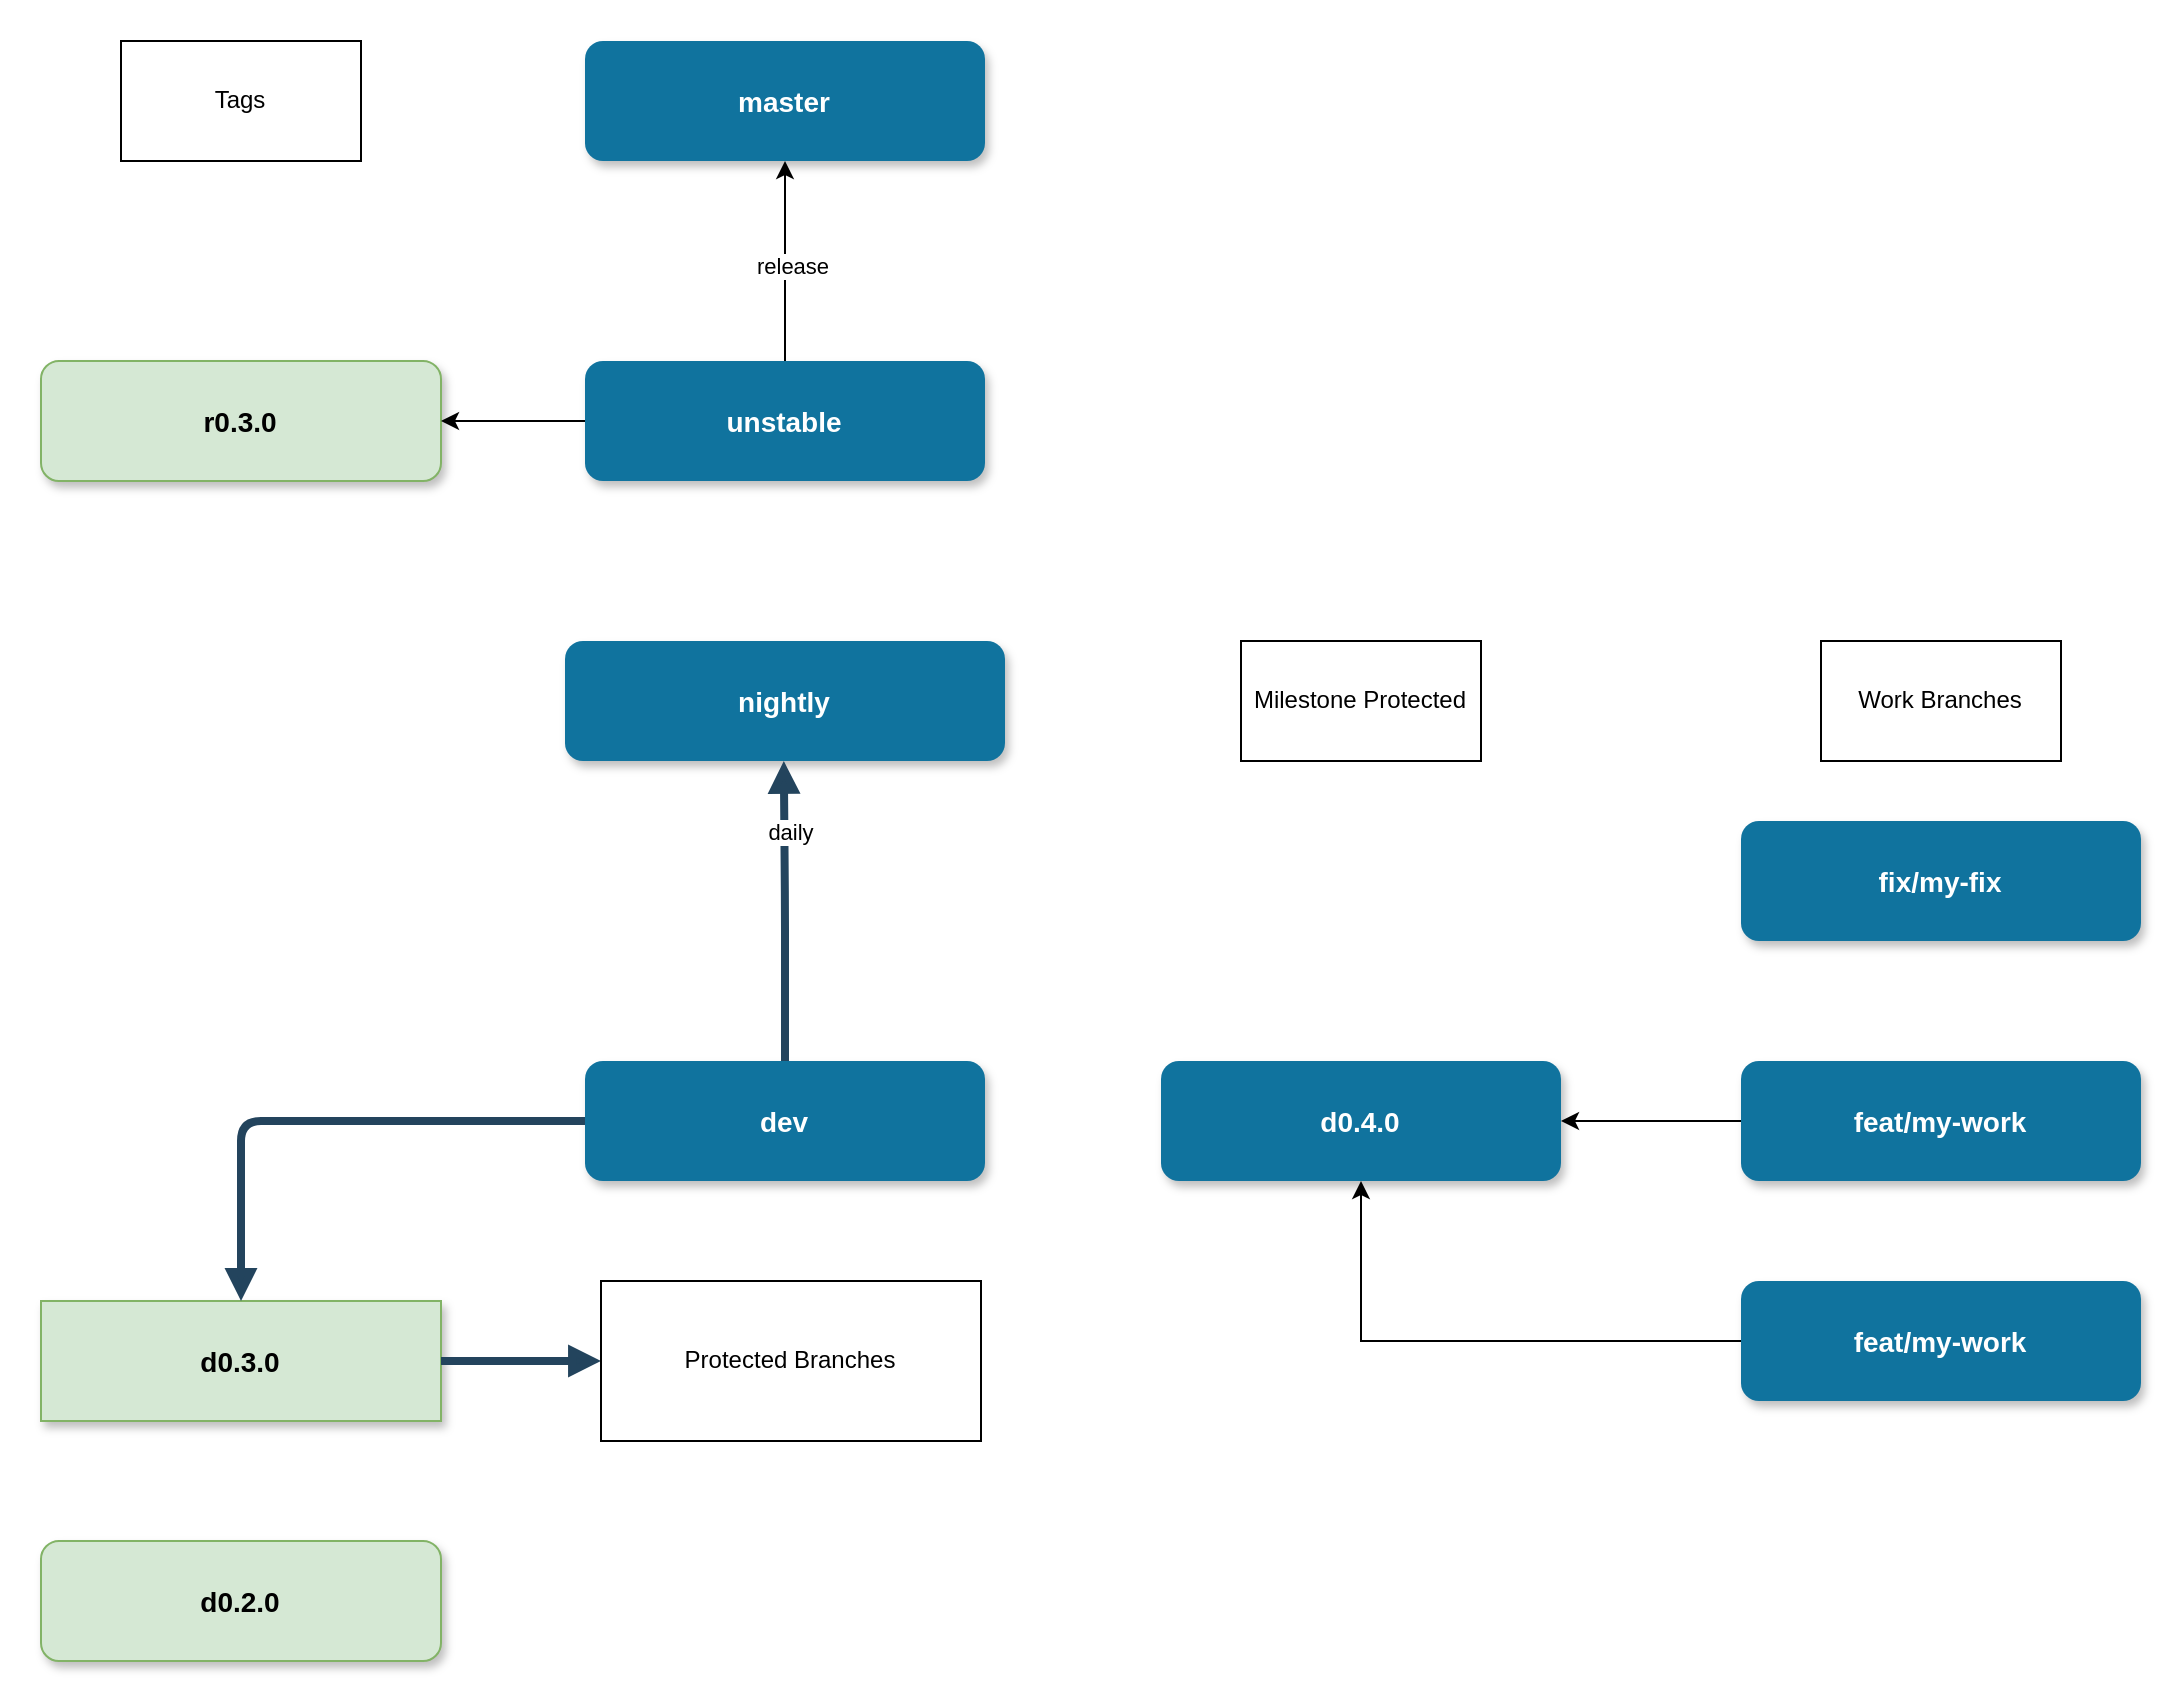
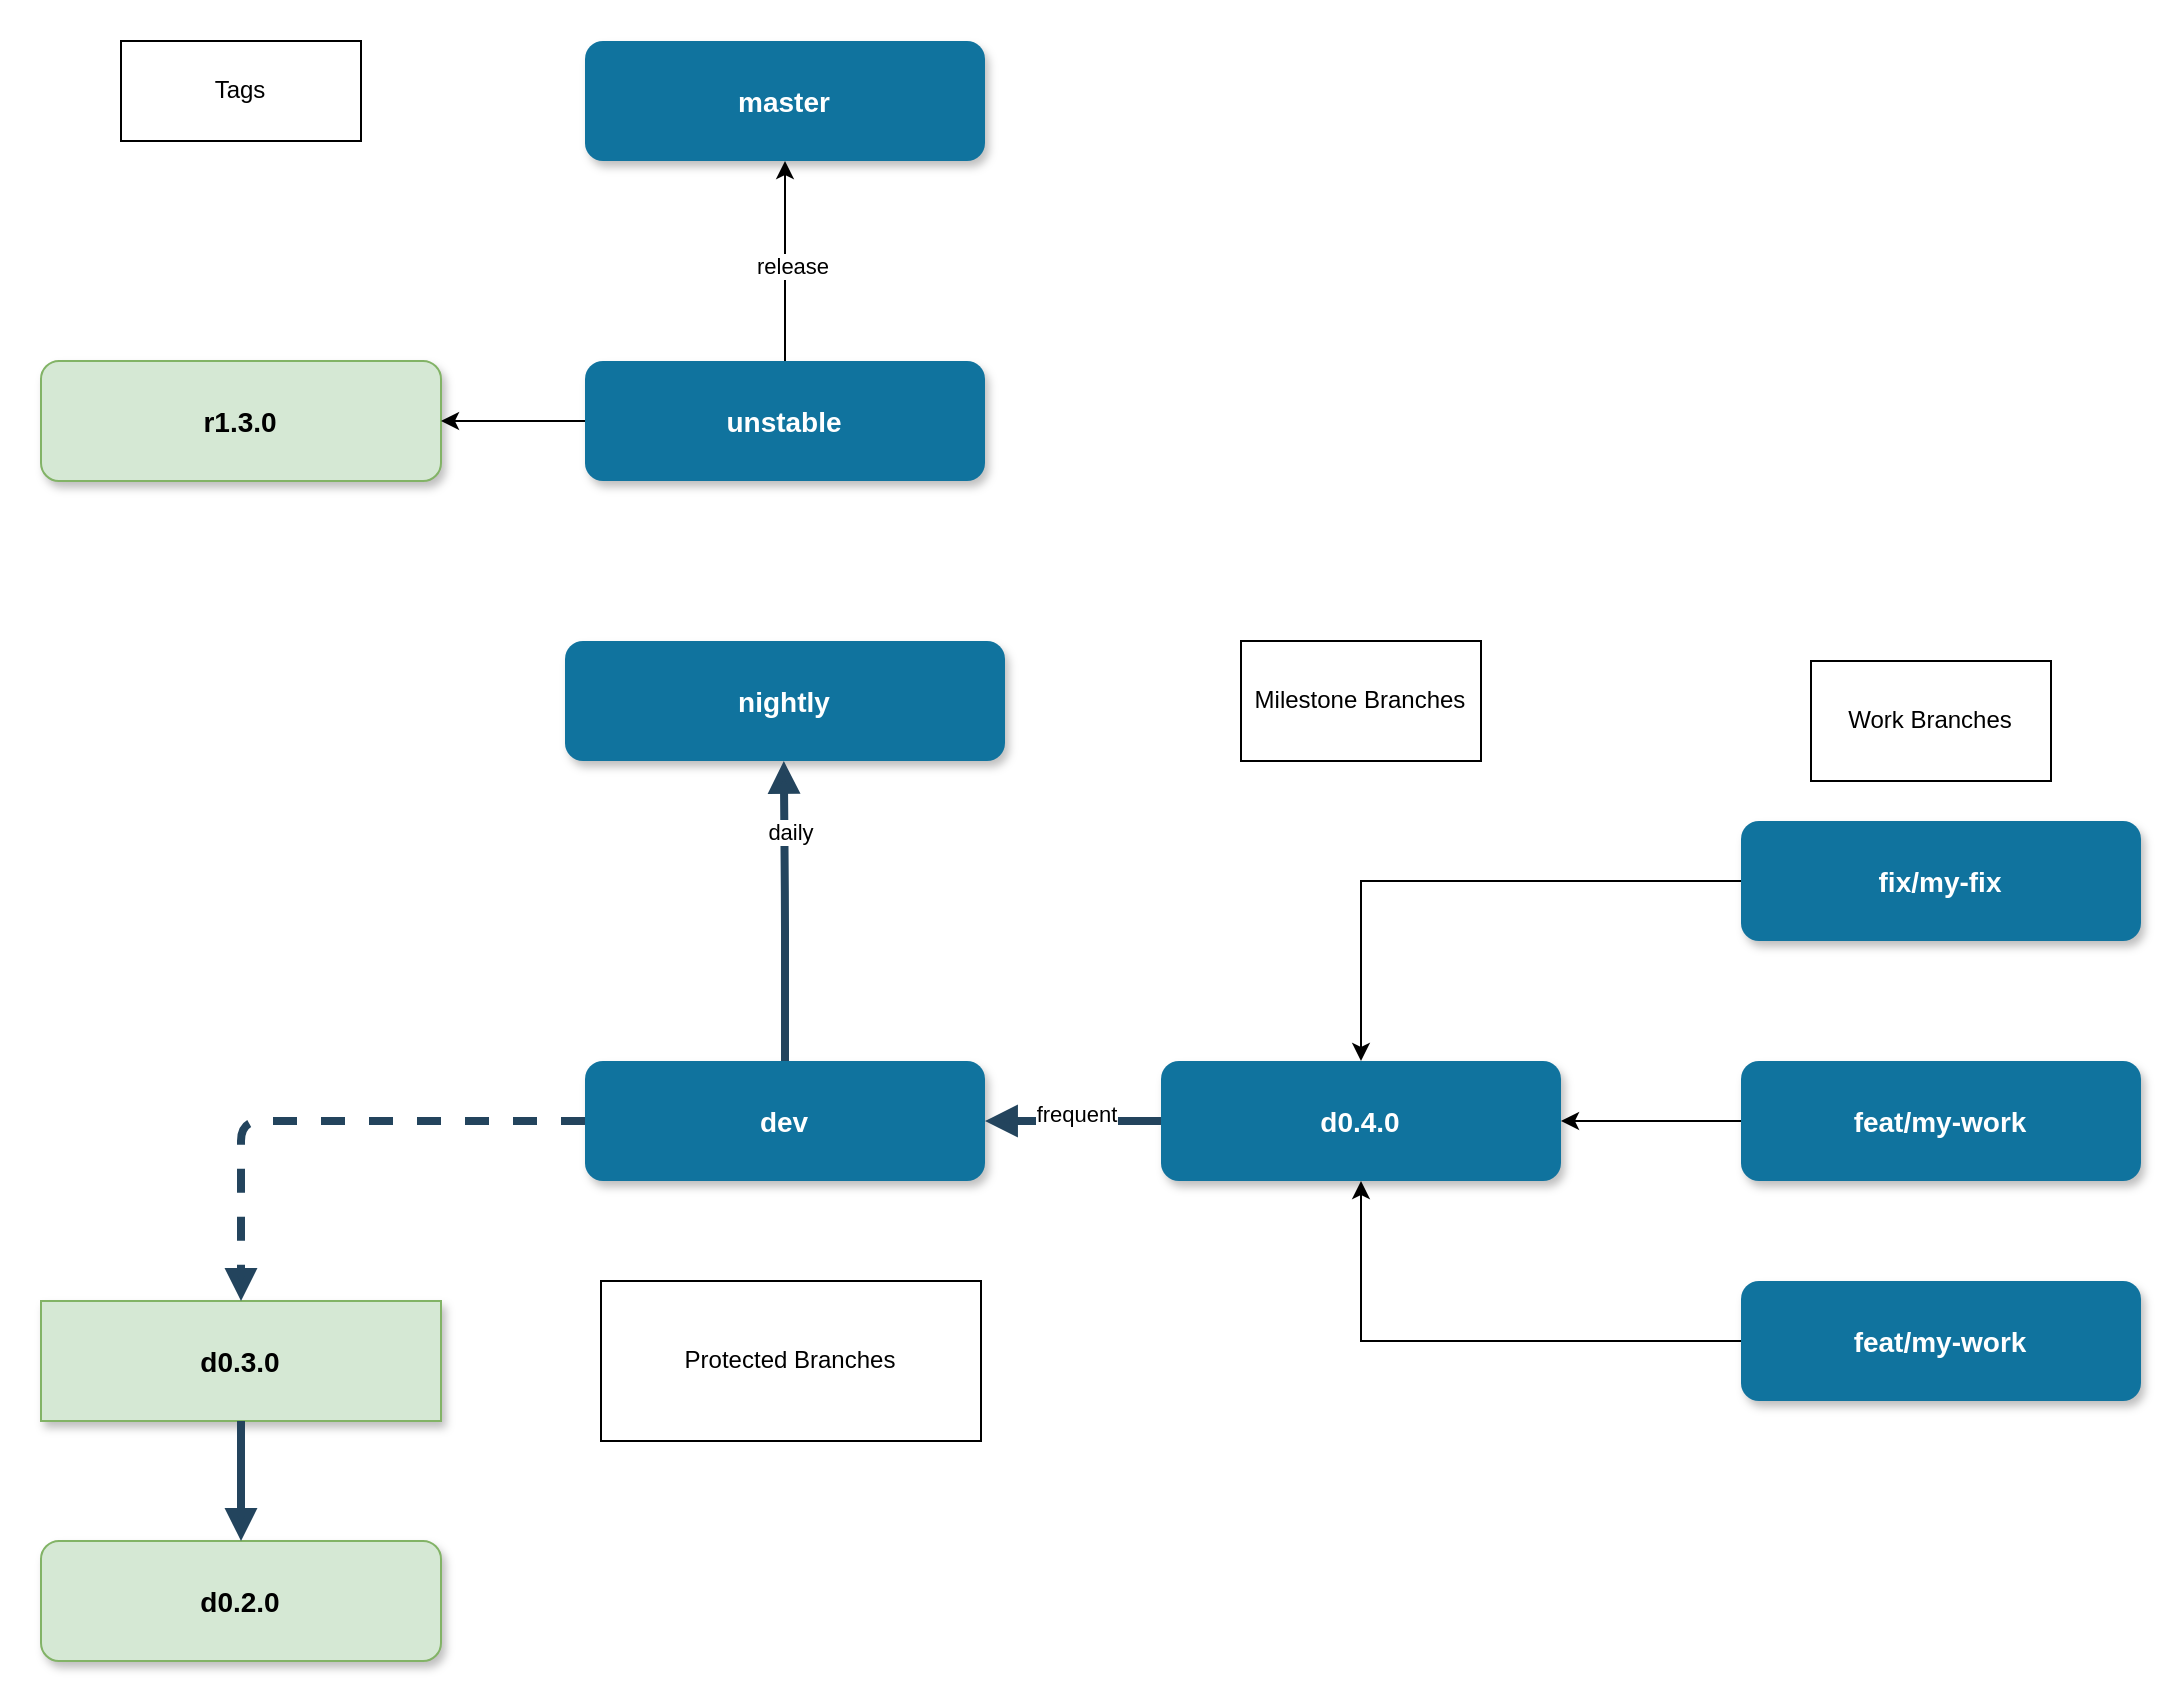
- <mxCell id="14" value="Tags" style="rounded=0;whiteSpace=wrap;html=1;" vertex="1" parent="1"><mxGeometry x="60" y="20" width="120" height="60" as="geometry" /></mxCell>
+ <mxCell id="14" value="Tags" style="rounded=0;whiteSpace=wrap;html=1;" vertex="1" parent="1"><mxGeometry x="60" y="20" width="120" height="50" as="geometry" /></mxCell>
- <mxCell id="25" value="r0.3.0" style="rounded=1;fillColor=#d5e8d4;strokeColor=#82b366;shadow=1;fontStyle=1;fontSize=14;" vertex="1" parent="1"><mxGeometry x="20" y="180" width="200" height="60" as="geometry" /></mxCell>
+ <mxCell id="25" value="r1.3.0" style="rounded=1;fillColor=#d5e8d4;strokeColor=#82b366;shadow=1;fontStyle=1;fontSize=14;" vertex="1" parent="1"><mxGeometry x="20" y="180" width="200" height="60" as="geometry" /></mxCell>
- <mxCell id="16" value="Milestone Protected" style="rounded=0;whiteSpace=wrap;html=1;" vertex="1" parent="1"><mxGeometry x="620" y="320" width="120" height="60" as="geometry" /></mxCell>
+ <mxCell id="16" value="Milestone Branches" style="rounded=0;whiteSpace=wrap;html=1;" vertex="1" parent="1"><mxGeometry x="620" y="320" width="120" height="60" as="geometry" /></mxCell>
- <mxCell id="17" value="Work Branches" style="rounded=0;whiteSpace=wrap;html=1;" vertex="1" parent="1"><mxGeometry x="910" y="320" width="120" height="60" as="geometry" /></mxCell>
+ <mxCell id="17" value="Work Branches" style="rounded=0;whiteSpace=wrap;html=1;" vertex="1" parent="1"><mxGeometry x="905" y="330" width="120" height="60" as="geometry" /></mxCell>
+ <mxCell id="21" value="" style="endArrow=classic;html=1;rounded=0;" edge="1" parent="1" source="20" target="4"><mxGeometry width="50" height="50" relative="1" as="geometry"><mxPoint x="640" y="470" as="sourcePoint" /><mxPoint x="690" y="420" as="targetPoint" /><Array as="points"><mxPoint x="680" y="440" /></Array></mxGeometry></mxCell>
- <mxCell id="12" value="" style="edgeStyle=elbowEdgeStyle;elbow=vertical;strokeWidth=4;endArrow=block;endFill=1;fontStyle=1;strokeColor=#23445D;" parent="1" source="5" target="6" edge="1"><mxGeometry x="72" y="185.5" width="100" height="100" as="geometry"><mxPoint x="-478" y="20" as="sourcePoint" /><mxPoint x="-378" y="-80" as="targetPoint" /><Array as="points"><mxPoint x="250" y="560" /></Array></mxGeometry></mxCell>
+ <mxCell id="12" value="" style="edgeStyle=elbowEdgeStyle;elbow=vertical;strokeWidth=4;endArrow=block;endFill=1;fontStyle=1;strokeColor=#23445D;dashed=1;" parent="1" source="5" target="6" edge="1"><mxGeometry x="72" y="185.5" width="100" height="100" as="geometry"><mxPoint x="-478" y="20" as="sourcePoint" /><mxPoint x="-378" y="-80" as="targetPoint" /><Array as="points"><mxPoint x="250" y="560" /></Array></mxGeometry></mxCell>
+ <mxCell id="10" value="" style="edgeStyle=elbowEdgeStyle;elbow=horizontal;strokeWidth=4;endArrow=block;endFill=1;fontStyle=1;strokeColor=#23445D;entryX=1;entryY=0.5;entryDx=0;entryDy=0;" parent="1" source="4" target="5" edge="1"><mxGeometry x="72" y="175.5" width="100" height="100" as="geometry"><mxPoint x="-478" y="10" as="sourcePoint" /><mxPoint x="-378" y="-90" as="targetPoint" /><Array as="points"><mxPoint x="660" y="560" /></Array></mxGeometry></mxCell>
+ <mxCell id="11" value="frequent" style="edgeLabel;html=1;align=center;verticalAlign=middle;resizable=0;points=[];" vertex="1" connectable="0" parent="10"><mxGeometry relative="1" as="geometry"><mxPoint x="1" y="-4" as="offset" /></mxGeometry></mxCell>
- <mxCell id="13" value="" style="edgeStyle=elbowEdgeStyle;elbow=vertical;strokeWidth=4;endArrow=block;endFill=1;fontStyle=1;strokeColor=#23445D;" parent="1" source="6" target="15" edge="1"><mxGeometry x="72" y="195.5" width="100" height="100" as="geometry"><mxPoint x="-478" y="30" as="sourcePoint" /><mxPoint x="-378" y="-70" as="targetPoint" /></mxGeometry></mxCell>
+ <mxCell id="13" value="" style="edgeStyle=elbowEdgeStyle;elbow=vertical;strokeWidth=4;endArrow=block;endFill=1;fontStyle=1;strokeColor=#23445D;" parent="1" source="6" target="7" edge="1"><mxGeometry x="72" y="195.5" width="100" height="100" as="geometry"><mxPoint x="-478" y="30" as="sourcePoint" /><mxPoint x="-378" y="-70" as="targetPoint" /></mxGeometry></mxCell>
